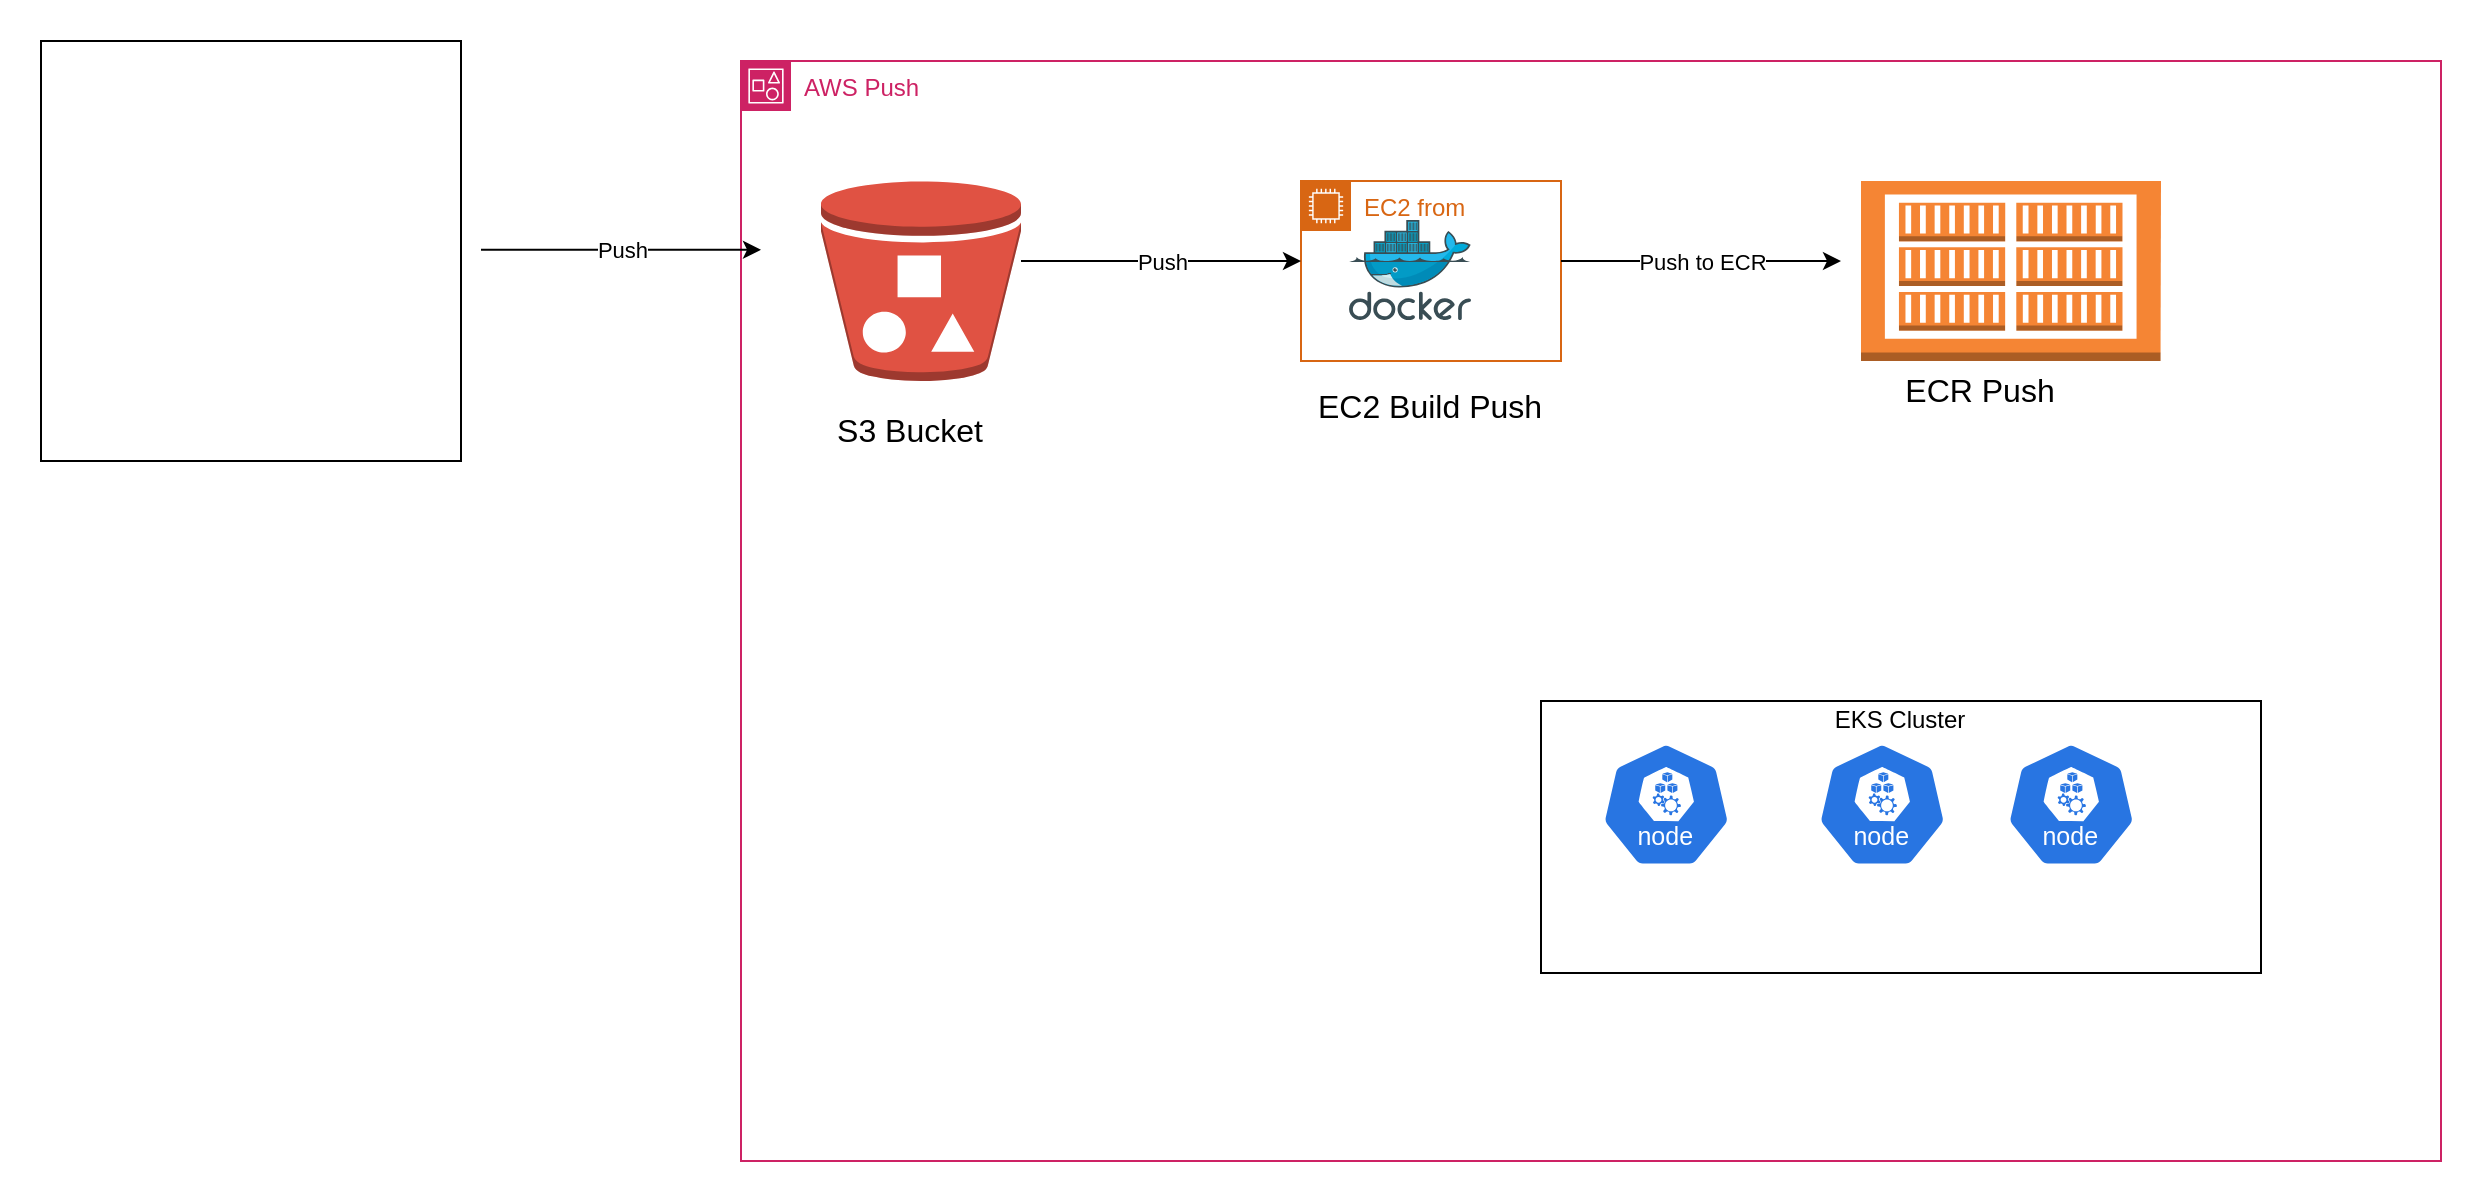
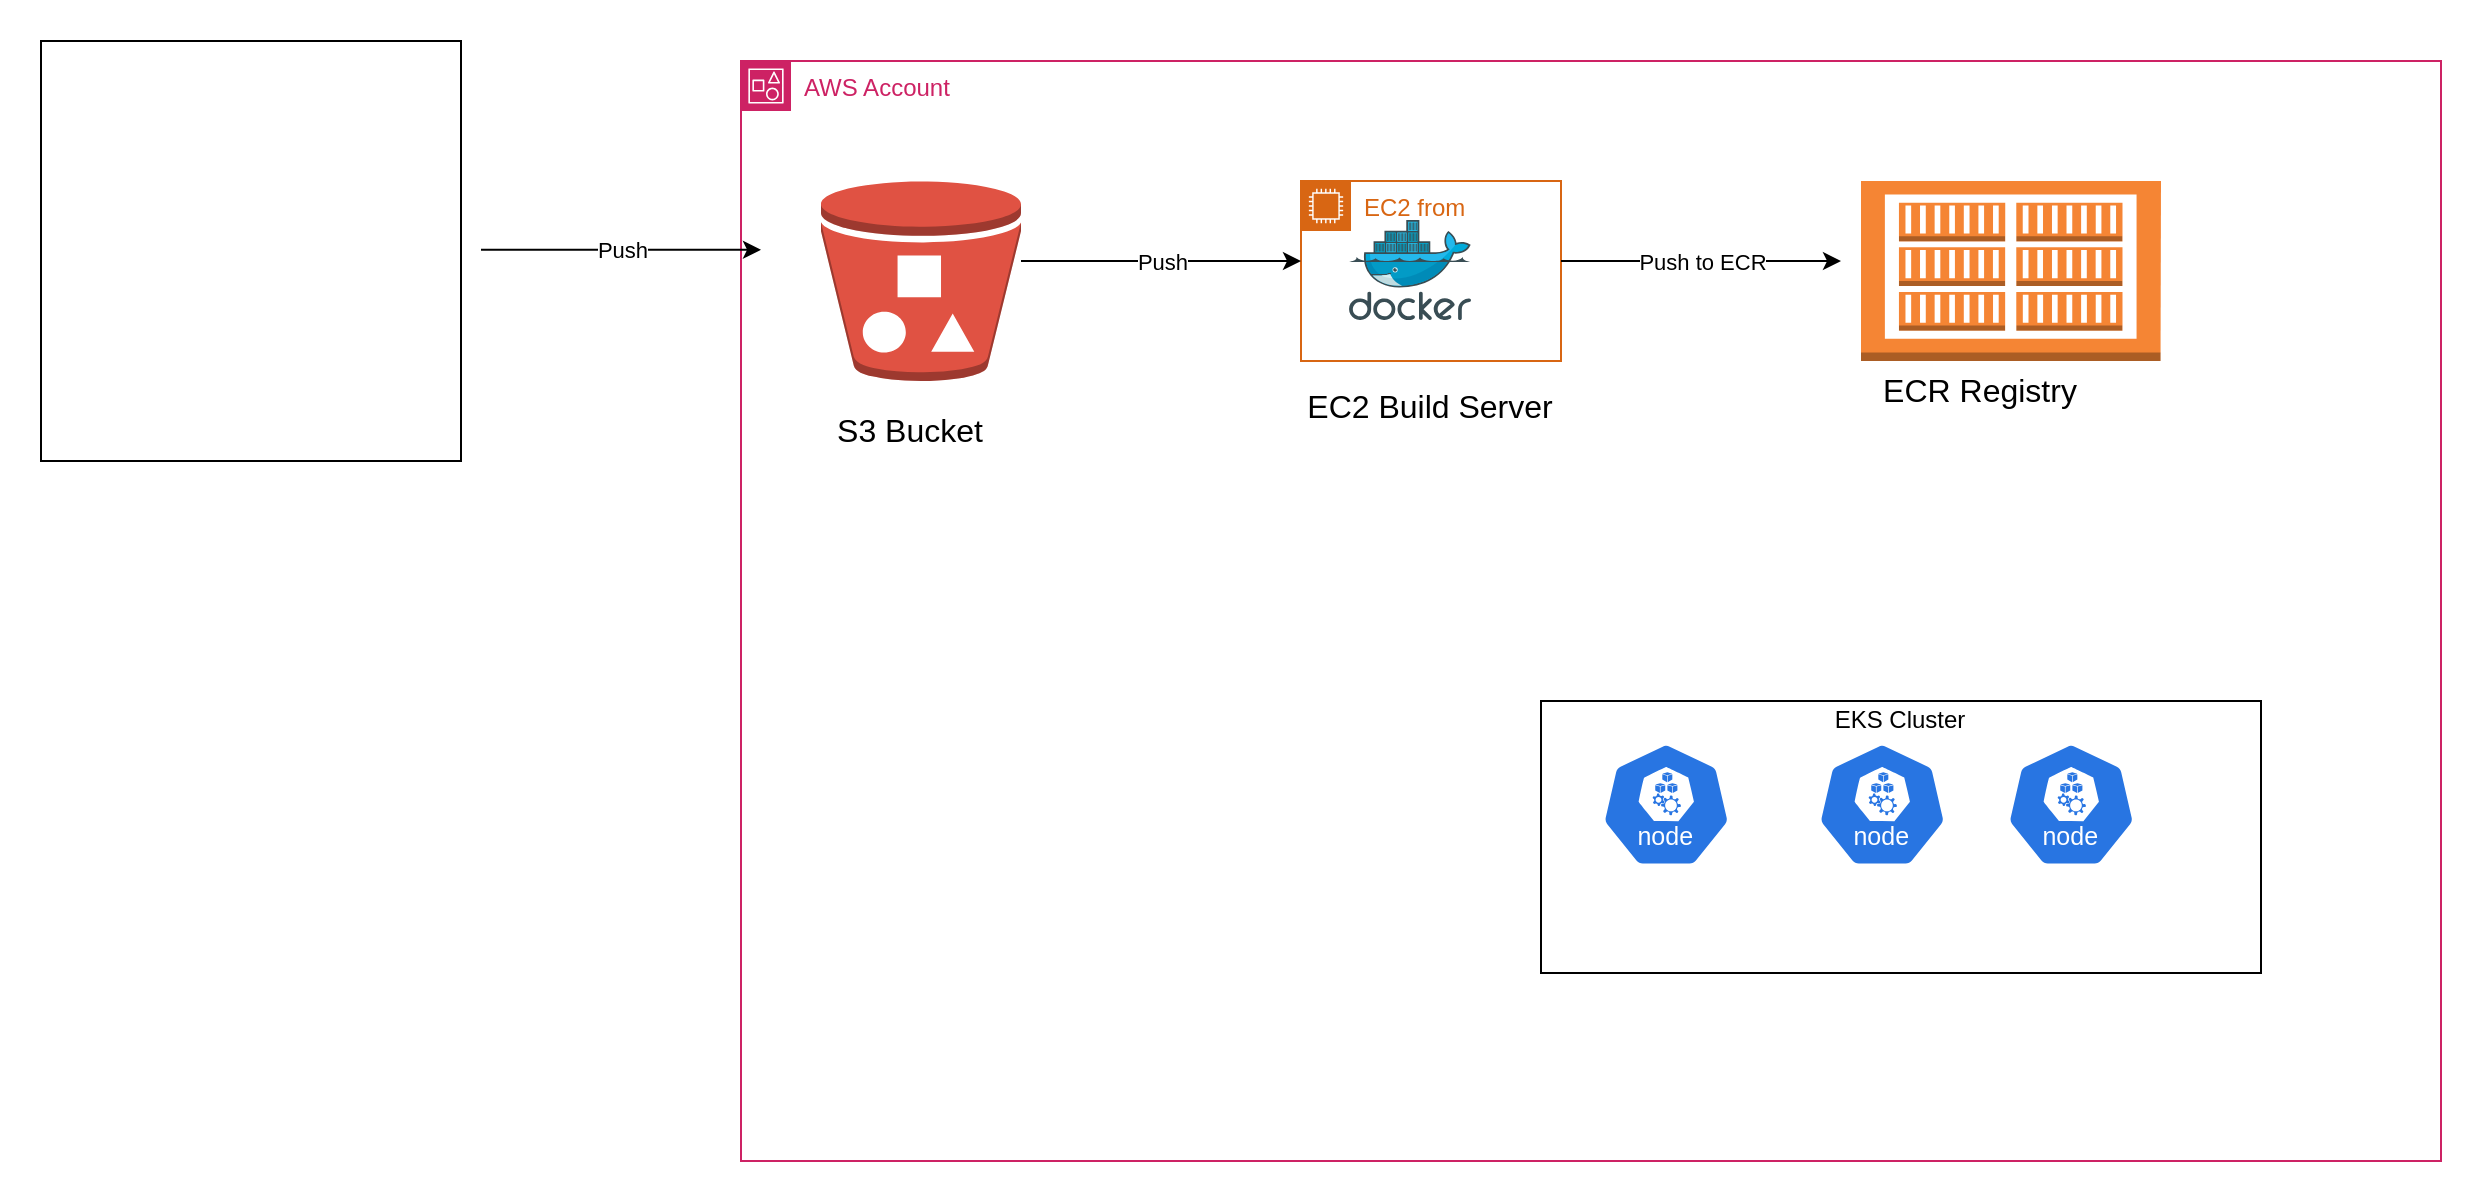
- <mxCell id="2" value="AWS Push" style="points=[[0,0],[0.25,0],[0.5,0],[0.75,0],[1,0],[1,0.25],[1,0.5],[1,0.75],[1,1],[0.75,1],[0.5,1],[0.25,1],[0,1],[0,0.75],[0,0.5],[0,0.25]];outlineConnect=0;gradientColor=none;html=1;whiteSpace=wrap;fontSize=12;fontStyle=0;container=1;pointerEvents=0;collapsible=0;recursiveResize=0;shape=mxgraph.aws4.group;grIcon=mxgraph.aws4.group_account;strokeColor=#CD2264;fillColor=none;verticalAlign=top;align=left;spacingLeft=30;fontColor=#CD2264;dashed=0;movable=0;resizable=0;rotatable=0;deletable=0;editable=0;locked=1;connectable=0;" parent="1" vertex="1"><mxGeometry x="370" y="30" width="850" height="550" as="geometry" /></mxCell>
+ <mxCell id="2" value="AWS Account" style="points=[[0,0],[0.25,0],[0.5,0],[0.75,0],[1,0],[1,0.25],[1,0.5],[1,0.75],[1,1],[0.75,1],[0.5,1],[0.25,1],[0,1],[0,0.75],[0,0.5],[0,0.25]];outlineConnect=0;gradientColor=none;html=1;whiteSpace=wrap;fontSize=12;fontStyle=0;container=1;pointerEvents=0;collapsible=0;recursiveResize=0;shape=mxgraph.aws4.group;grIcon=mxgraph.aws4.group_account;strokeColor=#CD2264;fillColor=none;verticalAlign=top;align=left;spacingLeft=30;fontColor=#CD2264;dashed=0;movable=0;resizable=0;rotatable=0;deletable=0;editable=0;locked=1;connectable=0;" parent="1" vertex="1"><mxGeometry x="370" y="30" width="850" height="550" as="geometry" /></mxCell>
- <mxCell id="8" value="ECR Push" style="text;html=1;align=center;verticalAlign=middle;whiteSpace=wrap;rounded=0;fontSize=16;" parent="6" vertex="1"><mxGeometry y="90" width="120" height="30" as="geometry" /></mxCell>
+ <mxCell id="8" value="ECR Registry" style="text;html=1;align=center;verticalAlign=middle;whiteSpace=wrap;rounded=0;fontSize=16;" parent="6" vertex="1"><mxGeometry y="90" width="120" height="30" as="geometry" /></mxCell>
- <mxCell id="12" value="EC2 Build Push" style="text;html=1;align=center;verticalAlign=middle;whiteSpace=wrap;rounded=0;fontSize=16;" parent="9" vertex="1"><mxGeometry y="98" width="130" height="30" as="geometry" /></mxCell>
+ <mxCell id="12" value="EC2 Build Server" style="text;html=1;align=center;verticalAlign=middle;whiteSpace=wrap;rounded=0;fontSize=16;" parent="9" vertex="1"><mxGeometry y="98" width="130" height="30" as="geometry" /></mxCell>
